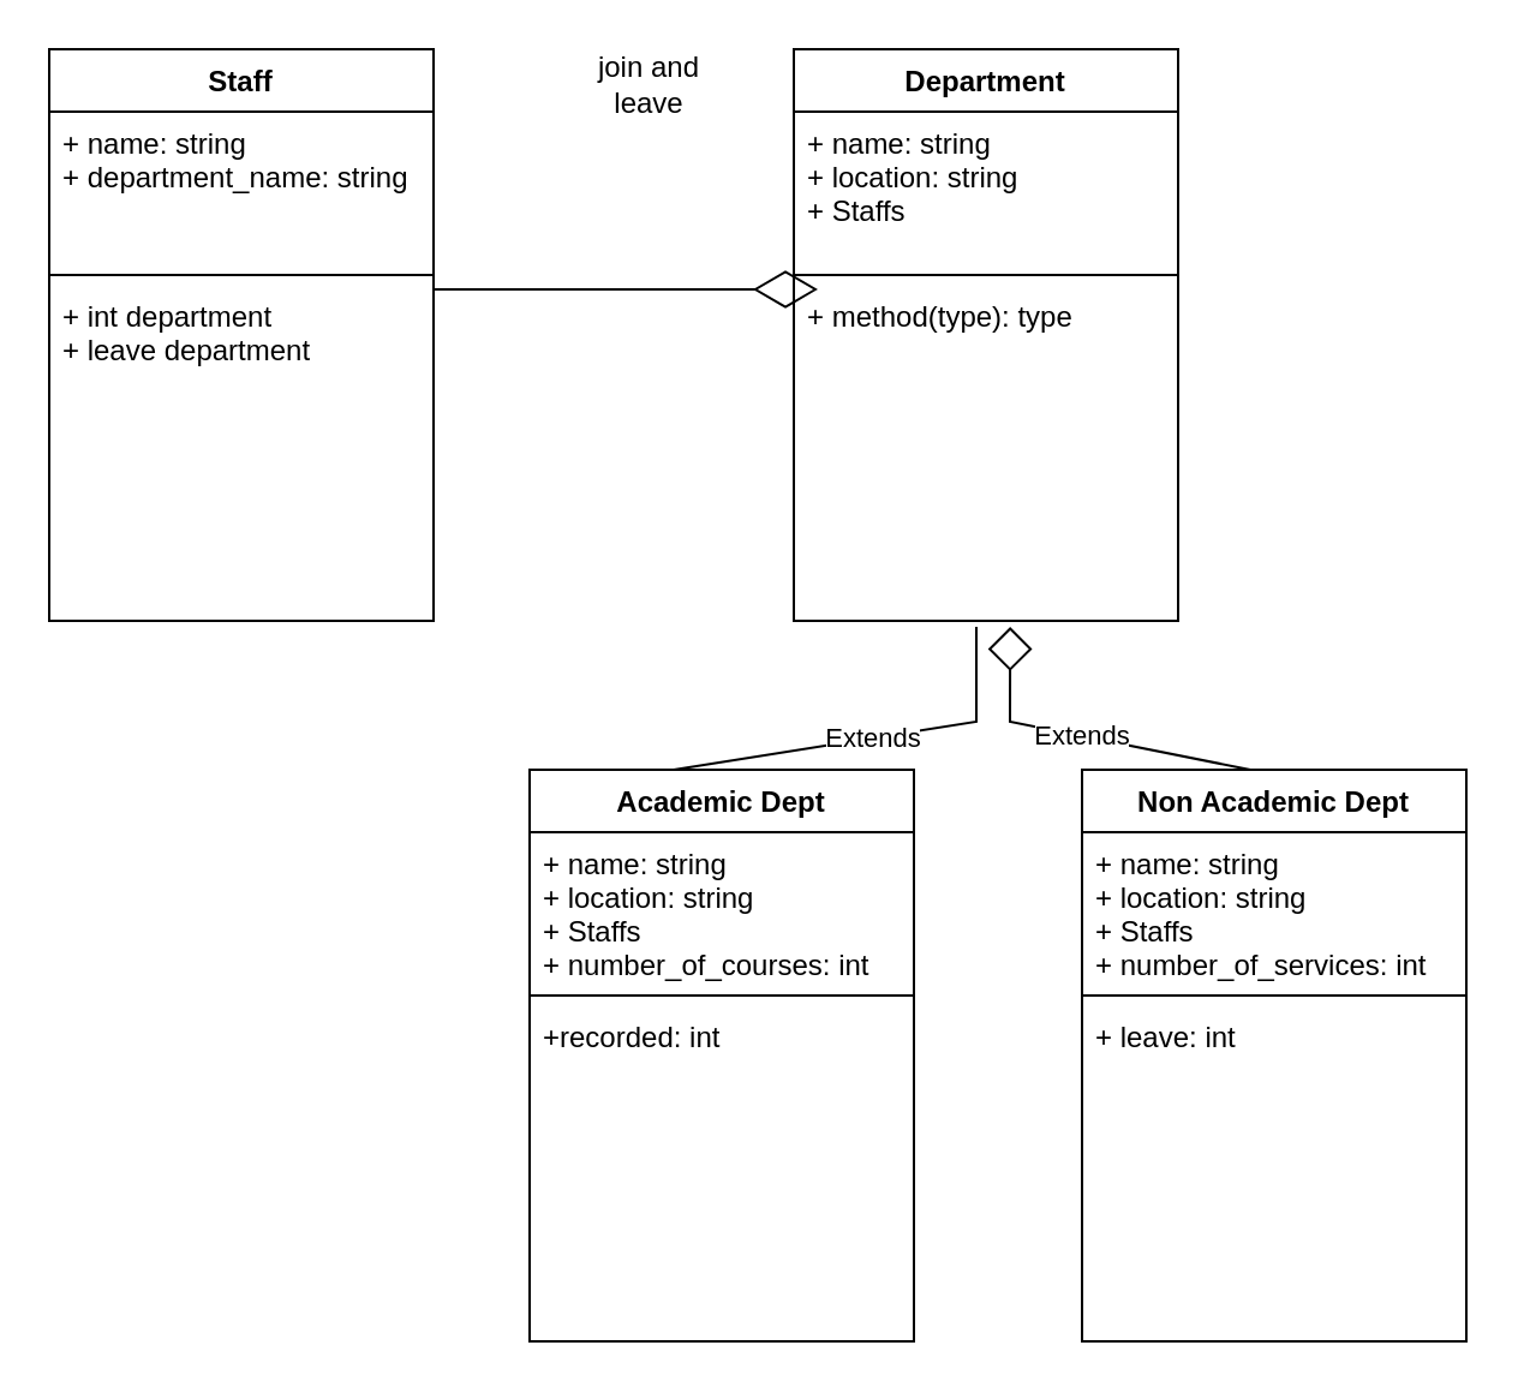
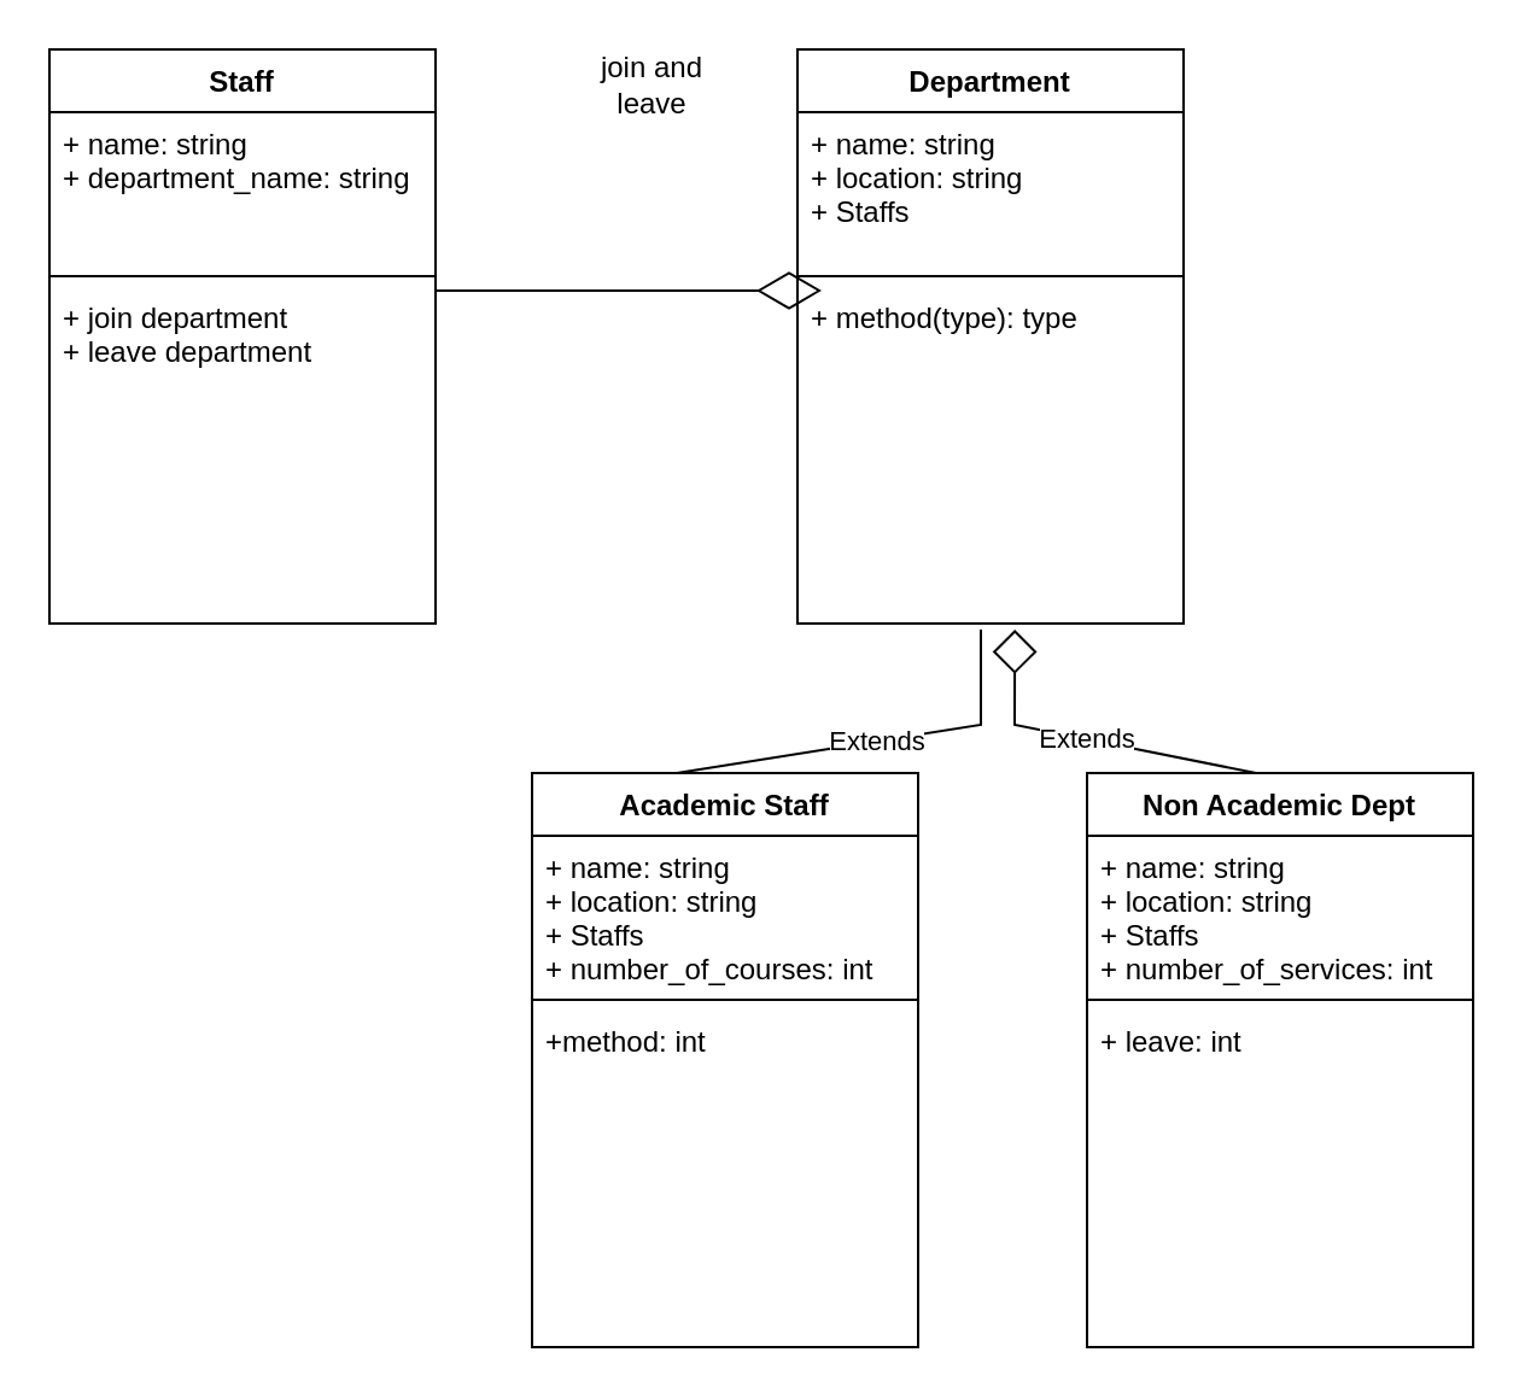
- <mxCell id="5" value="+ int department&#10;+ leave department" style="text;strokeColor=none;fillColor=none;align=left;verticalAlign=top;spacingLeft=4;spacingRight=4;overflow=hidden;rotatable=0;points=[[0,0.5],[1,0.5]];portConstraint=eastwest;" parent="2" vertex="1"><mxGeometry y="98" width="160" height="140" as="geometry" /></mxCell>
+ <mxCell id="5" value="+ join department&#10;+ leave department" style="text;strokeColor=none;fillColor=none;align=left;verticalAlign=top;spacingLeft=4;spacingRight=4;overflow=hidden;rotatable=0;points=[[0,0.5],[1,0.5]];portConstraint=eastwest;" parent="2" vertex="1"><mxGeometry y="98" width="160" height="140" as="geometry" /></mxCell>
- <mxCell id="10" value="Academic Dept" style="swimlane;fontStyle=1;align=center;verticalAlign=top;childLayout=stackLayout;horizontal=1;startSize=26;horizontalStack=0;resizeParent=1;resizeParentMax=0;resizeLast=0;collapsible=1;marginBottom=0;" parent="1" vertex="1"><mxGeometry x="220" y="320" width="160" height="238" as="geometry" /></mxCell>
+ <mxCell id="10" value="Academic Staff" style="swimlane;fontStyle=1;align=center;verticalAlign=top;childLayout=stackLayout;horizontal=1;startSize=26;horizontalStack=0;resizeParent=1;resizeParentMax=0;resizeLast=0;collapsible=1;marginBottom=0;" parent="1" vertex="1"><mxGeometry x="220" y="320" width="160" height="238" as="geometry" /></mxCell>
- <mxCell id="13" value="+recorded: int" style="text;strokeColor=none;fillColor=none;align=left;verticalAlign=top;spacingLeft=4;spacingRight=4;overflow=hidden;rotatable=0;points=[[0,0.5],[1,0.5]];portConstraint=eastwest;" parent="10" vertex="1"><mxGeometry y="98" width="160" height="140" as="geometry" /></mxCell>
+ <mxCell id="13" value="+method: int" style="text;strokeColor=none;fillColor=none;align=left;verticalAlign=top;spacingLeft=4;spacingRight=4;overflow=hidden;rotatable=0;points=[[0,0.5],[1,0.5]];portConstraint=eastwest;" parent="10" vertex="1"><mxGeometry y="98" width="160" height="140" as="geometry" /></mxCell>
